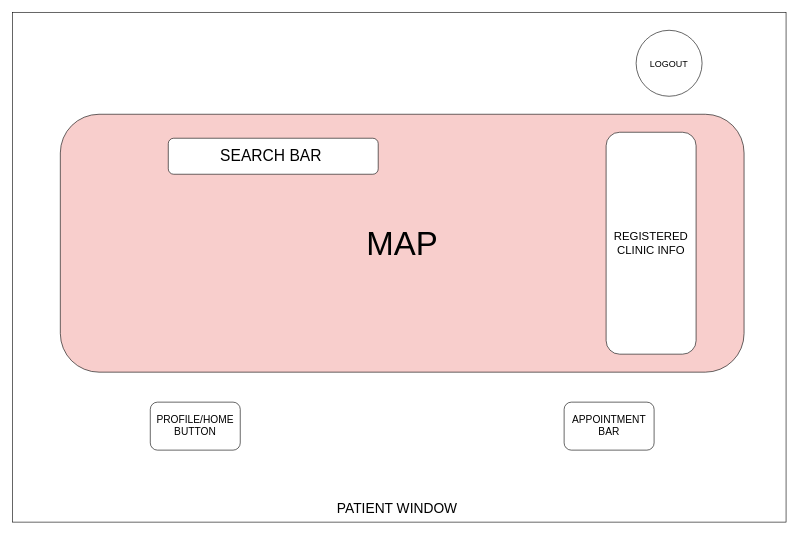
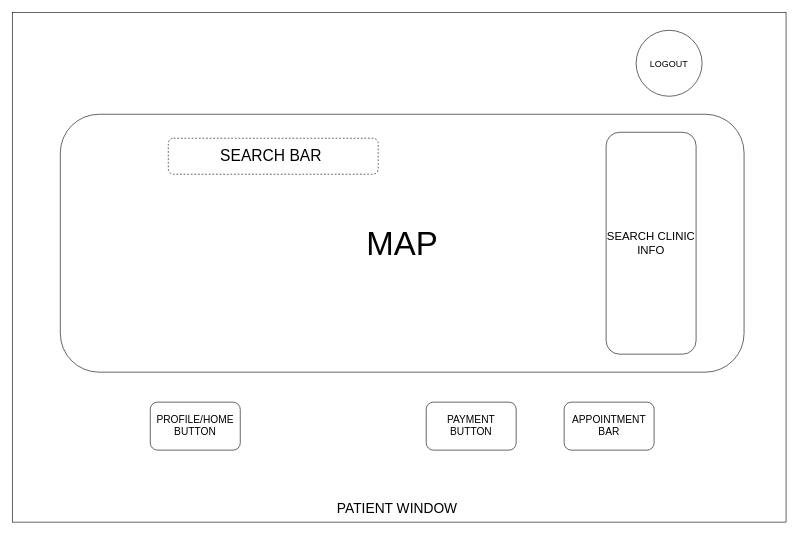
- <mxCell id="4" value="&lt;font style=&quot;font-size: 26px;&quot;&gt;SEARCH BAR&amp;nbsp;&lt;/font&gt;" style="rounded=1;whiteSpace=wrap;html=1;" parent="1" vertex="1"><mxGeometry x="280" width="350" height="60" as="geometry" y="230" /></mxCell>
+ <mxCell id="4" value="&lt;font style=&quot;font-size: 26px;&quot;&gt;SEARCH BAR&amp;nbsp;&lt;/font&gt;" style="rounded=1;whiteSpace=wrap;html=1;dashed=1;" parent="1" vertex="1"><mxGeometry x="280" width="350" height="60" as="geometry" y="230" /></mxCell>
- <mxCell id="3" value="&lt;font style=&quot;font-size: 55px;&quot;&gt;MAP&lt;/font&gt;" style="rounded=1;whiteSpace=wrap;html=1;fillColor=#f8cecc;" parent="1" vertex="1"><mxGeometry x="100" y="190" width="1140" height="430" as="geometry" /></mxCell>
+ <mxCell id="3" value="&lt;font style=&quot;font-size: 55px;&quot;&gt;MAP&lt;/font&gt;" style="rounded=1;whiteSpace=wrap;html=1;" parent="1" vertex="1"><mxGeometry x="100" y="190" width="1140" height="430" as="geometry" /></mxCell>
- <mxCell id="5" value="&lt;font style=&quot;font-size: 19px;&quot;&gt;REGISTERED CLINIC INFO&lt;/font&gt;" style="rounded=1;whiteSpace=wrap;html=1;" parent="1" vertex="1"><mxGeometry x="1010" y="220" width="150" height="370" as="geometry" /></mxCell>
+ <mxCell id="5" value="&lt;font style=&quot;font-size: 19px;&quot;&gt;SEARCH CLINIC INFO&lt;/font&gt;" style="rounded=1;whiteSpace=wrap;html=1;" parent="1" vertex="1"><mxGeometry x="1010" y="220" width="150" height="370" as="geometry" /></mxCell>
+ <mxCell id="7" value="&lt;span style=&quot;font-size: 17px;&quot;&gt;PAYMENT BUTTON&lt;/span&gt;" style="rounded=1;whiteSpace=wrap;html=1;" parent="1" vertex="1"><mxGeometry x="710" y="670" width="150" height="80" as="geometry" /></mxCell>
